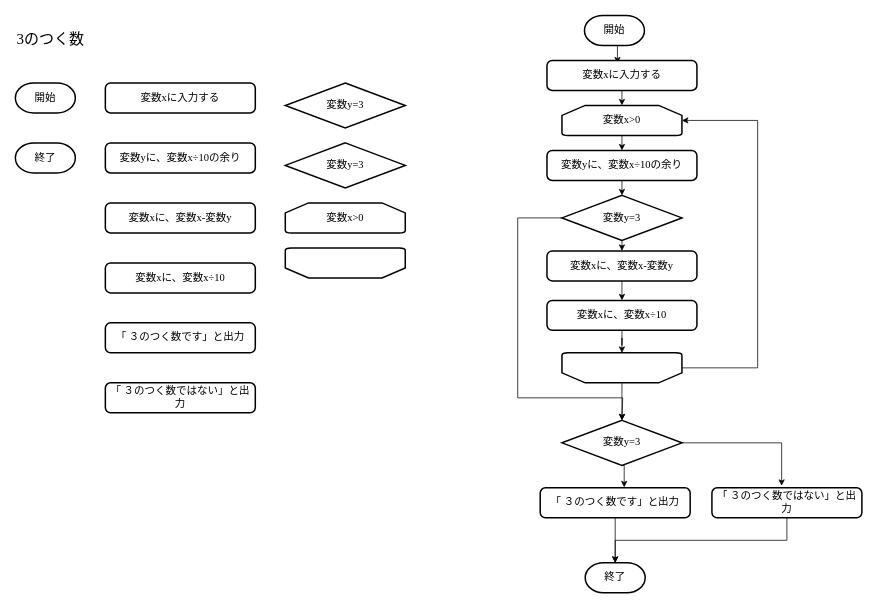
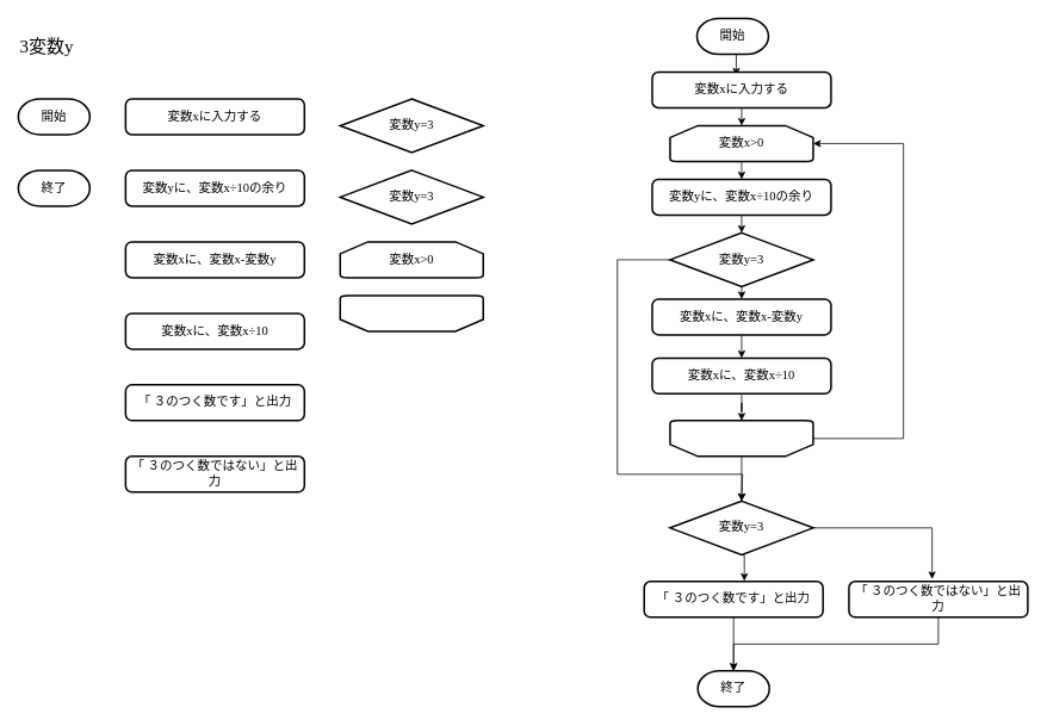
- <mxCell id="5" value="3のつく数" style="text;html=1;strokeColor=none;fillColor=none;align=left;verticalAlign=middle;whiteSpace=wrap;rounded=0;fontSize=20;fontFamily=BIZ UDPGothic;" parent="1" vertex="1"><mxGeometry x="20" y="30" width="480" height="40" as="geometry" /></mxCell>
+ <mxCell id="5" value="3変数y" style="text;html=1;strokeColor=none;fillColor=none;align=left;verticalAlign=middle;whiteSpace=wrap;rounded=0;fontSize=20;fontFamily=BIZ UDPGothic;" parent="1" vertex="1"><mxGeometry x="20" y="30" width="480" height="40" as="geometry" /></mxCell>
